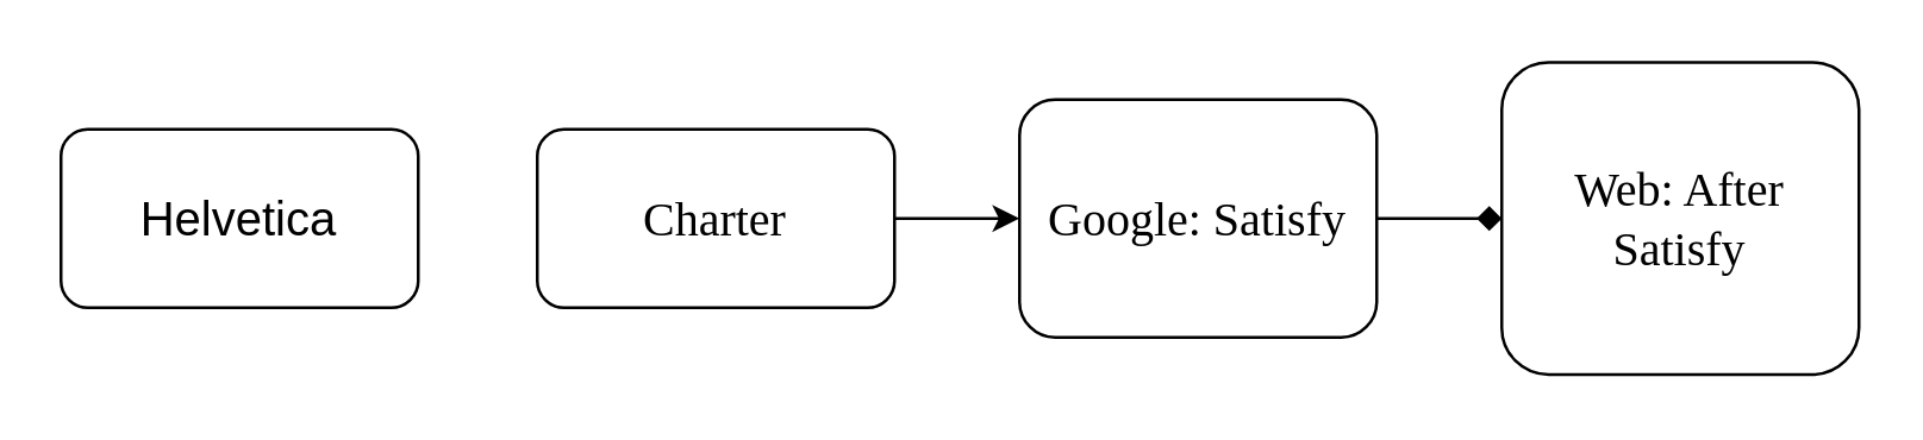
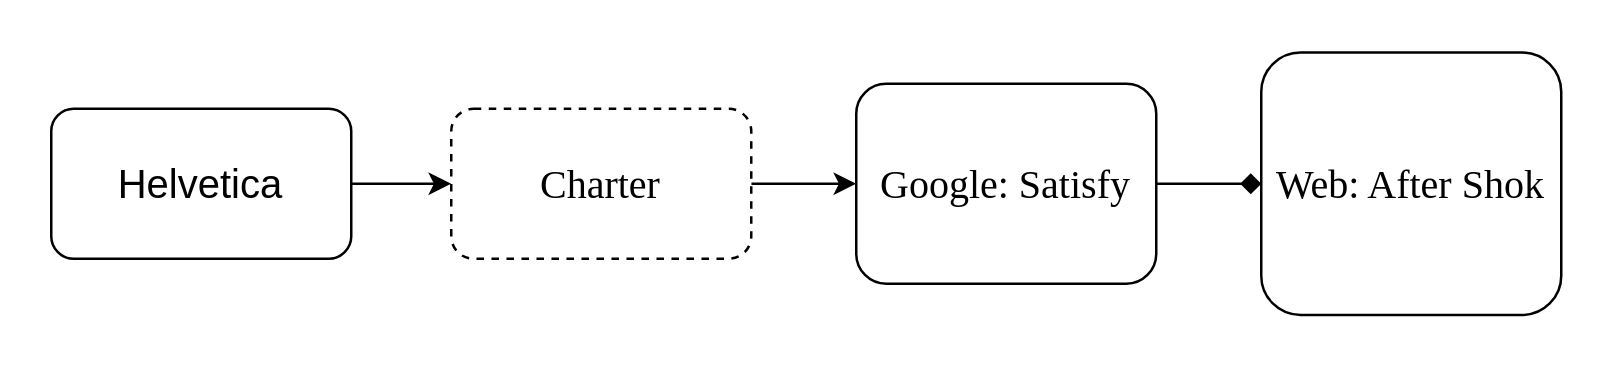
+ <mxCell id="2" value="" style="edgeStyle=orthogonalEdgeStyle;rounded=0;orthogonalLoop=1;jettySize=auto;html=1;fontSize=16;" edge="1" parent="1" source="3" target="5"><mxGeometry relative="1" as="geometry" /></mxCell>
- <mxCell id="5" value="Charter" style="rounded=1;whiteSpace=wrap;html=1;fontSize=16;fontFamily=Charter;" vertex="1" parent="1"><mxGeometry x="180" y="43" width="120" height="60" as="geometry" /></mxCell>
+ <mxCell id="5" value="Charter" style="rounded=1;whiteSpace=wrap;html=1;fontSize=16;fontFamily=Charter;dashed=1;" vertex="1" parent="1"><mxGeometry x="180" y="43" width="120" height="60" as="geometry" /></mxCell>
- <mxCell id="8" value="Web: After Satisfy" style="rounded=1;whiteSpace=wrap;html=1;fontSize=16;fontFamily=After Shok;FType=w;" vertex="1" parent="1"><mxGeometry x="504" y="20.5" width="120" height="105" as="geometry" /></mxCell>
+ <mxCell id="8" value="Web: After Shok" style="rounded=1;whiteSpace=wrap;html=1;fontSize=16;fontFamily=After Shok;FType=w;" vertex="1" parent="1"><mxGeometry x="504" y="20.5" width="120" height="105" as="geometry" /></mxCell>
